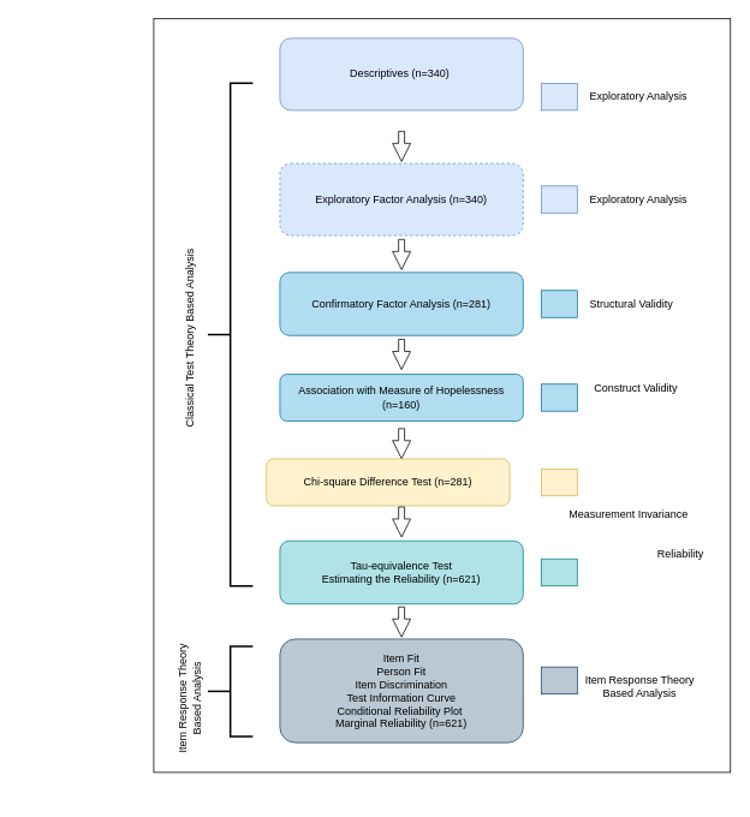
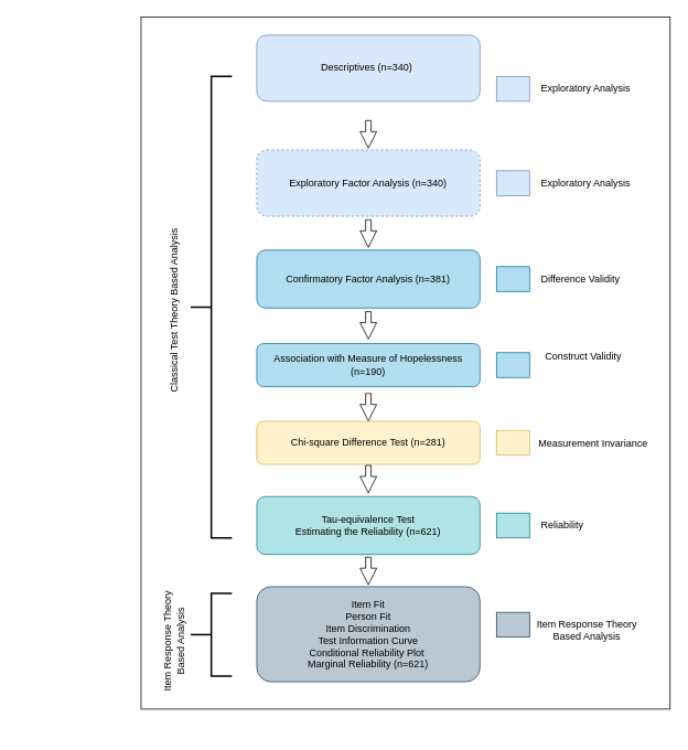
- <mxCell id="5" value="Confirmatory Factor Analysis (n=281)" style="rounded=1;whiteSpace=wrap;html=1;fillColor=#b1ddf0;strokeColor=#10739e;" parent="1" vertex="1"><mxGeometry x="310.005" y="302" width="270" height="70" as="geometry" /></mxCell>
+ <mxCell id="5" value="Confirmatory Factor Analysis (n=381)" style="rounded=1;whiteSpace=wrap;html=1;fillColor=#b1ddf0;strokeColor=#10739e;" parent="1" vertex="1"><mxGeometry x="310.005" y="302" width="270" height="70" as="geometry" /></mxCell>
- <mxCell id="24" value="Structural Validity" style="text;html=1;align=left;verticalAlign=middle;resizable=0;points=[];autosize=1;strokeColor=none;fillColor=none;" parent="1" vertex="1"><mxGeometry x="652" y="322" width="120" height="30" as="geometry" /></mxCell>
+ <mxCell id="24" value="Difference Validity" style="text;html=1;align=left;verticalAlign=middle;resizable=0;points=[];autosize=1;strokeColor=none;fillColor=none;" parent="1" vertex="1"><mxGeometry x="652" y="322" width="120" height="30" as="geometry" /></mxCell>
- <mxCell id="22" value="Association with Measure of Hopelessness (n=160)" style="rounded=1;whiteSpace=wrap;html=1;fillColor=#b1ddf0;strokeColor=#10739e;" parent="1" vertex="1"><mxGeometry x="310.01" y="415" width="270" height="52" as="geometry" /></mxCell>
+ <mxCell id="22" value="Association with Measure of Hopelessness (n=190)" style="rounded=1;whiteSpace=wrap;html=1;fillColor=#b1ddf0;strokeColor=#10739e;" parent="1" vertex="1"><mxGeometry x="310.01" y="415" width="270" height="52" as="geometry" /></mxCell>
- <mxCell id="28" value="Chi-square Difference Test (n=281)" style="rounded=1;whiteSpace=wrap;html=1;fillColor=#fff2cc;strokeColor=#d6b656;" parent="1" vertex="1"><mxGeometry x="295.01" y="509" width="270" height="52" as="geometry" /></mxCell>
+ <mxCell id="28" value="Chi-square Difference Test (n=281)" style="rounded=1;whiteSpace=wrap;html=1;fillColor=#fff2cc;strokeColor=#d6b656;" parent="1" vertex="1"><mxGeometry x="310.01" y="509" width="270" height="52" as="geometry" /></mxCell>
- <mxCell id="27" value="Measurement Invariance" style="text;html=1;align=left;verticalAlign=middle;resizable=0;points=[];autosize=1;strokeColor=none;fillColor=none;" parent="1" vertex="1"><mxGeometry x="629" y="556" width="160" height="30" as="geometry" /></mxCell>
+ <mxCell id="27" value="Measurement Invariance" style="text;html=1;align=left;verticalAlign=middle;resizable=0;points=[];autosize=1;strokeColor=none;fillColor=none;" parent="1" vertex="1"><mxGeometry x="649" y="521" width="160" height="30" as="geometry" /></mxCell>
- <mxCell id="18" value="Reliability" style="text;html=1;align=left;verticalAlign=middle;resizable=0;points=[];autosize=1;strokeColor=none;fillColor=none;" parent="1" vertex="1"><mxGeometry x="727" y="600" width="70" height="30" as="geometry" /></mxCell>
+ <mxCell id="18" value="Reliability" style="text;html=1;align=left;verticalAlign=middle;resizable=0;points=[];autosize=1;strokeColor=none;fillColor=none;" parent="1" vertex="1"><mxGeometry x="652" y="620" width="70" height="30" as="geometry" /></mxCell>
